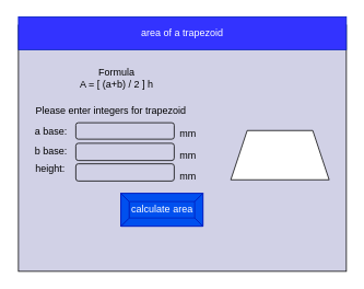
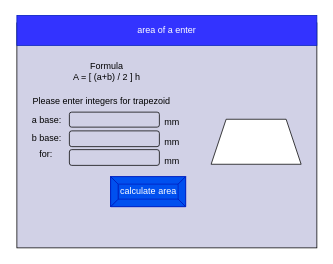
- <mxCell id="3" value="area of a trapezoid" style="rounded=0;whiteSpace=wrap;html=1;fillColor=#3333FF;fontColor=#ffffff;strokeColor=#001DBC;" parent="1" vertex="1"><mxGeometry x="22" y="20" width="400" height="40" as="geometry" /></mxCell>
+ <mxCell id="3" value="area of a enter" style="rounded=0;whiteSpace=wrap;html=1;fillColor=#3333FF;fontColor=#ffffff;strokeColor=#001DBC;" parent="1" vertex="1"><mxGeometry x="22" y="20" width="400" height="40" as="geometry" /></mxCell>
- <mxCell id="11" value="height:" style="text;html=1;strokeColor=none;fillColor=none;align=center;verticalAlign=middle;whiteSpace=wrap;rounded=0;fontColor=#000000;" parent="1" vertex="1"><mxGeometry x="31" y="190" width="60" height="30" as="geometry" /></mxCell>
+ <mxCell id="11" value="for:" style="text;html=1;strokeColor=none;fillColor=none;align=center;verticalAlign=middle;whiteSpace=wrap;rounded=0;fontColor=#000000;" parent="1" vertex="1"><mxGeometry x="31" y="190" width="60" height="30" as="geometry" /></mxCell>
